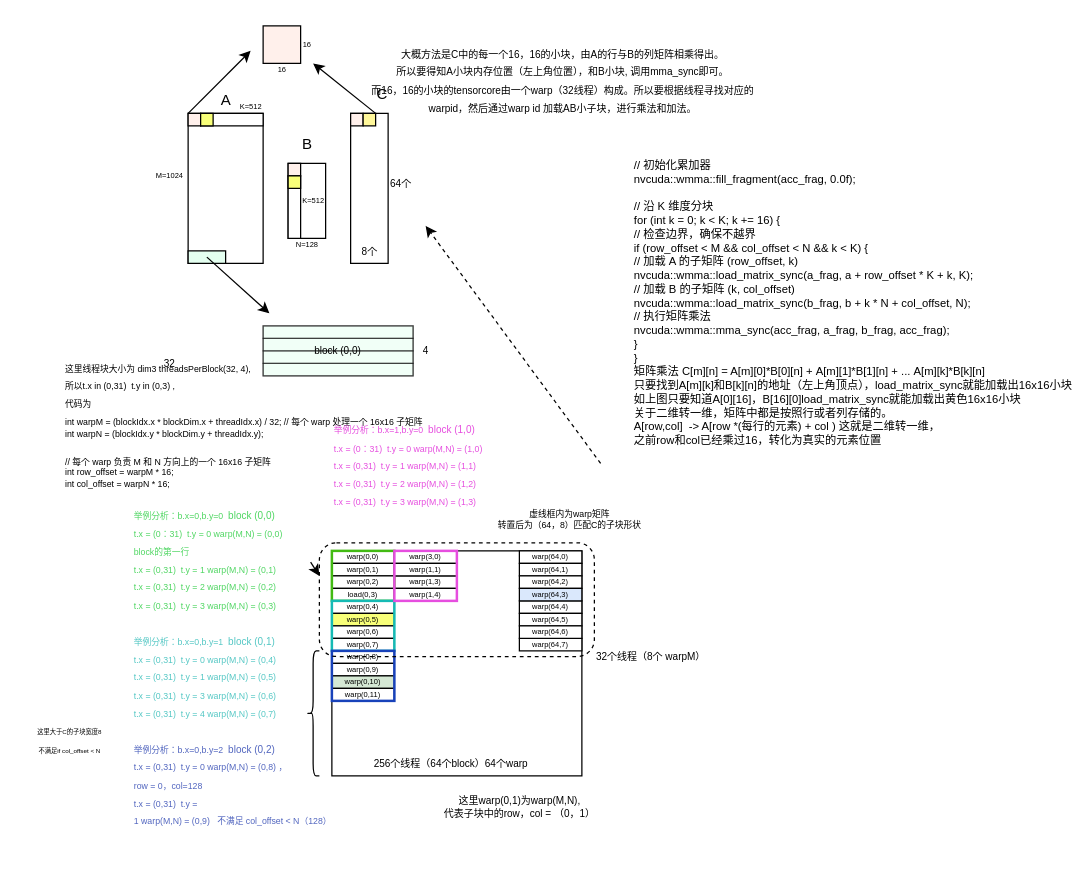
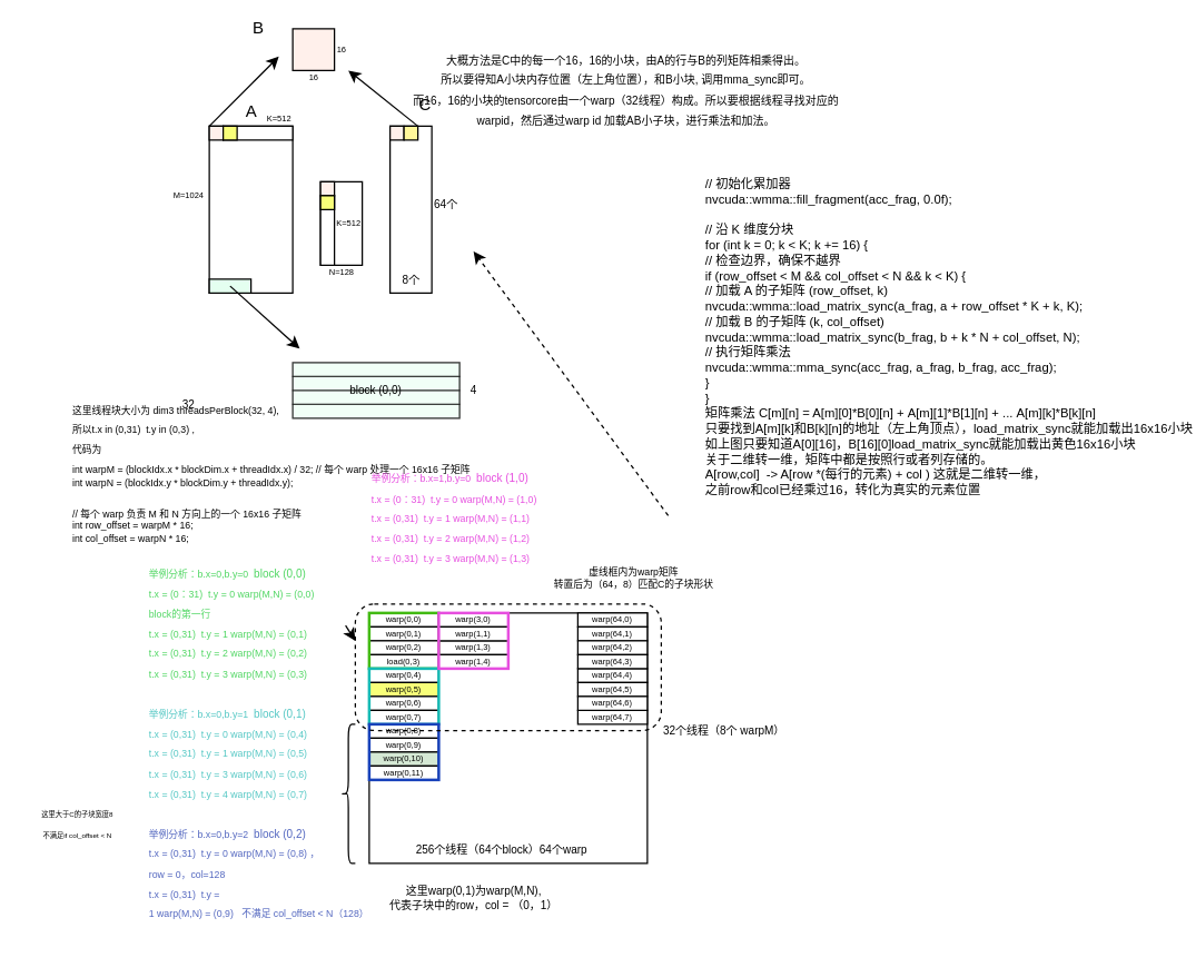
- <mxCell id="16" value="B" style="text;html=1;align=center;verticalAlign=middle;resizable=0;points=[];autosize=1;strokeColor=none;fillColor=none;" vertex="1" parent="1"><mxGeometry x="230" y="100" width="30" height="30" as="geometry" /></mxCell>
+ <mxCell id="16" value="B" style="text;html=1;align=center;verticalAlign=middle;resizable=0;points=[];autosize=1;strokeColor=none;fillColor=none;" vertex="1" parent="1"><mxGeometry x="170" y="5" width="30" height="30" as="geometry" /></mxCell>
- <mxCell id="76" value="&lt;span&gt;warp(64,3)&lt;/span&gt;" style="rounded=0;whiteSpace=wrap;html=1;fontSize=6;fillColor=#dae8fc;" vertex="1" parent="1"><mxGeometry x="415" y="470" width="50" height="10" as="geometry" /></mxCell>
+ <mxCell id="76" value="&lt;span&gt;warp(64,3)&lt;/span&gt;" style="rounded=0;whiteSpace=wrap;html=1;fontSize=6;" vertex="1" parent="1"><mxGeometry x="415" y="470" width="50" height="10" as="geometry" /></mxCell>
- <mxCell id="52" value="这里warp(0,1)为warp(M,N),&lt;div&gt;代表子块中的row，col = （0，1）&lt;/div&gt;" style="text;html=1;align=center;verticalAlign=middle;resizable=0;points=[];autosize=1;strokeColor=none;fillColor=none;fontSize=8;" vertex="1" parent="1"><mxGeometry x="345" y="630" width="140" height="30" as="geometry" /></mxCell>
+ <mxCell id="52" value="这里warp(0,1)为warp(M,N),&lt;div&gt;代表子块中的row，col = （0，1）&lt;/div&gt;" style="text;html=1;align=center;verticalAlign=middle;resizable=0;points=[];autosize=1;strokeColor=none;fillColor=none;fontSize=8;" vertex="1" parent="1"><mxGeometry x="270" y="630" width="140" height="30" as="geometry" /></mxCell>
